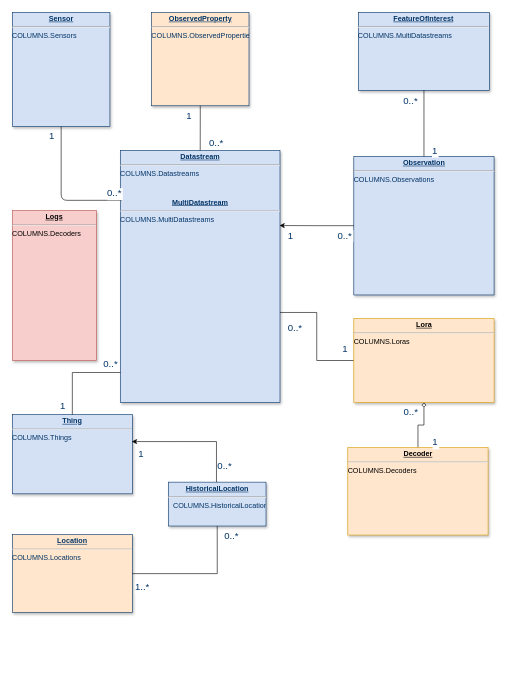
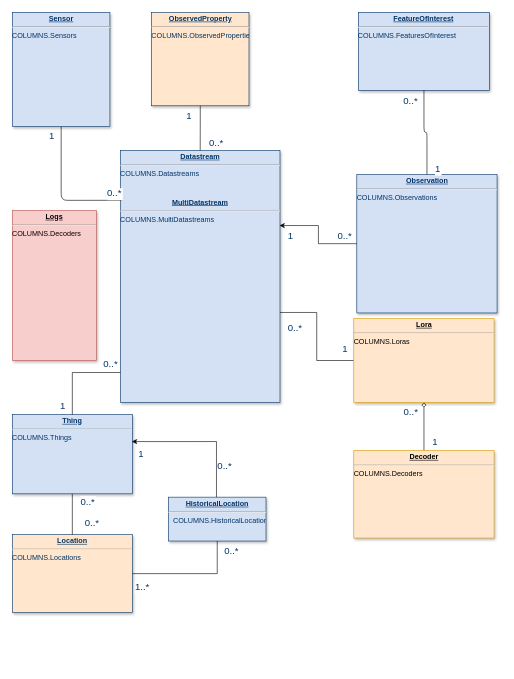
- <mxCell id="7" value="&lt;p style=&quot;margin: 0px; margin-top: 4px; text-align: center; text-decoration: underline;&quot;&gt;&lt;strong&gt;FeatureOfInterest&lt;/strong&gt;&lt;/p&gt;&lt;hr&gt;COLUMNS.MultiDatastreams" style="verticalAlign=top;align=left;overflow=fill;fontSize=12;fontFamily=Helvetica;html=1;strokeColor=#003366;shadow=1;fillColor=#D4E1F5;fontColor=#003366" parent="2" vertex="1"><mxGeometry x="576.39" width="218.37" height="130" as="geometry" /></mxCell>
+ <mxCell id="7" value="&lt;p style=&quot;margin: 0px; margin-top: 4px; text-align: center; text-decoration: underline;&quot;&gt;&lt;strong&gt;FeatureOfInterest&lt;/strong&gt;&lt;/p&gt;&lt;hr&gt;COLUMNS.FeaturesOfInterest" style="verticalAlign=top;align=left;overflow=fill;fontSize=12;fontFamily=Helvetica;html=1;strokeColor=#003366;shadow=1;fillColor=#D4E1F5;fontColor=#003366" parent="2" vertex="1"><mxGeometry x="576.39" width="218.37" height="130" as="geometry" /></mxCell>
- <mxCell id="4" value="&lt;p style=&quot;margin: 0px; margin-top: 4px; text-align: center; text-decoration: underline;&quot;&gt;&lt;strong&gt;Observation&lt;/strong&gt;&lt;/p&gt;&lt;hr&gt;COLUMNS.Observations" style="verticalAlign=top;align=left;overflow=fill;fontSize=12;fontFamily=Helvetica;html=1;strokeColor=#003366;shadow=1;fillColor=#D4E1F5;fontColor=#003366" parent="2" vertex="1"><mxGeometry x="568.775" y="240.004" width="233.605" height="230.806" as="geometry" /></mxCell>
+ <mxCell id="4" value="&lt;p style=&quot;margin: 0px; margin-top: 4px; text-align: center; text-decoration: underline;&quot;&gt;&lt;strong&gt;Observation&lt;/strong&gt;&lt;/p&gt;&lt;hr&gt;COLUMNS.Observations" style="verticalAlign=top;align=left;overflow=fill;fontSize=12;fontFamily=Helvetica;html=1;strokeColor=#003366;shadow=1;fillColor=#D4E1F5;fontColor=#003366" parent="2" vertex="1"><mxGeometry x="573.775" y="270.004" width="233.605" height="230.806" as="geometry" /></mxCell>
- <mxCell id="36" value="&lt;p style=&quot;margin: 0px; margin-top: 4px; text-align: center; text-decoration: underline;&quot;&gt;&lt;strong&gt;Decoder&lt;/strong&gt;&lt;/p&gt;&lt;hr&gt;&lt;div&gt;COLUMNS.Decoders&lt;/div&gt;&lt;div&gt;&lt;br&gt;&lt;/div&gt;" style="verticalAlign=top;align=left;overflow=fill;fontSize=12;fontFamily=Helvetica;html=1;strokeColor=#d79b00;shadow=1;fillColor=#ffe6cc;" parent="2" vertex="1"><mxGeometry x="558.77" y="725" width="233.61" height="145.682" as="geometry" /></mxCell>
+ <mxCell id="36" value="&lt;p style=&quot;margin: 0px; margin-top: 4px; text-align: center; text-decoration: underline;&quot;&gt;&lt;strong&gt;Decoder&lt;/strong&gt;&lt;/p&gt;&lt;hr&gt;&lt;div&gt;COLUMNS.Decoders&lt;/div&gt;&lt;div&gt;&lt;br&gt;&lt;/div&gt;" style="verticalAlign=top;align=left;overflow=fill;fontSize=12;fontFamily=Helvetica;html=1;strokeColor=#d79b00;shadow=1;fillColor=#ffe6cc;" parent="2" vertex="1"><mxGeometry x="568.77" y="730.0" width="233.61" height="145.682" as="geometry" /></mxCell>
- <mxCell id="10" value="&lt;p style=&quot;margin: 0px; margin-top: 4px; text-align: center; text-decoration: underline;&quot;&gt;&lt;strong&gt;HistoricalLocation&lt;/strong&gt;&lt;/p&gt;&lt;hr&gt;&lt;p style=&quot;margin: 0px; margin-left: 8px;&quot;&gt;COLUMNS.HistoricalLocations&lt;/p&gt;" style="verticalAlign=top;align=left;overflow=fill;fontSize=12;fontFamily=Helvetica;html=1;strokeColor=#003366;shadow=1;fillColor=#D4E1F5;fontColor=#003366" parent="2" vertex="1"><mxGeometry x="260" y="782.59" width="162.51" height="73.1" as="geometry" /></mxCell>
+ <mxCell id="10" value="&lt;p style=&quot;margin: 0px; margin-top: 4px; text-align: center; text-decoration: underline;&quot;&gt;&lt;strong&gt;HistoricalLocation&lt;/strong&gt;&lt;/p&gt;&lt;hr&gt;&lt;p style=&quot;margin: 0px; margin-left: 8px;&quot;&gt;COLUMNS.HistoricalLocations&lt;/p&gt;" style="verticalAlign=top;align=left;overflow=fill;fontSize=12;fontFamily=Helvetica;html=1;strokeColor=#003366;shadow=1;fillColor=#D4E1F5;fontColor=#003366" parent="2" vertex="1"><mxGeometry x="260" y="807.59" width="162.51" height="73.1" as="geometry" /></mxCell>
+ <mxCell id="26" value="" style="endArrow=none;edgeStyle=orthogonalEdgeStyle;" parent="2" source="8" target="3" edge="1"><mxGeometry x="192.978" y="1670.596" as="geometry"><mxPoint x="182.821" y="1653.011" as="sourcePoint" /><mxPoint x="345.329" y="1653.011" as="targetPoint" /></mxGeometry></mxCell>
+ <mxCell id="27" value="0..*" style="resizable=0;align=left;verticalAlign=bottom;labelBackgroundColor=#ffffff;fontSize=16;strokeColor=#003366;shadow=1;fillColor=#D4E1F5;fontColor=#003366" parent="26" connectable="0" vertex="1"><mxGeometry x="-1" relative="1" as="geometry"><mxPoint x="19" y="-10" as="offset" /></mxGeometry></mxCell>
+ <mxCell id="28" value="0..*" style="resizable=0;align=right;verticalAlign=bottom;labelBackgroundColor=#ffffff;fontSize=16;strokeColor=#003366;shadow=1;fillColor=#D4E1F5;fontColor=#003366" parent="26" connectable="0" vertex="1"><mxGeometry x="1" relative="1" as="geometry"><mxPoint x="39" y="24" as="offset" /></mxGeometry></mxCell>
